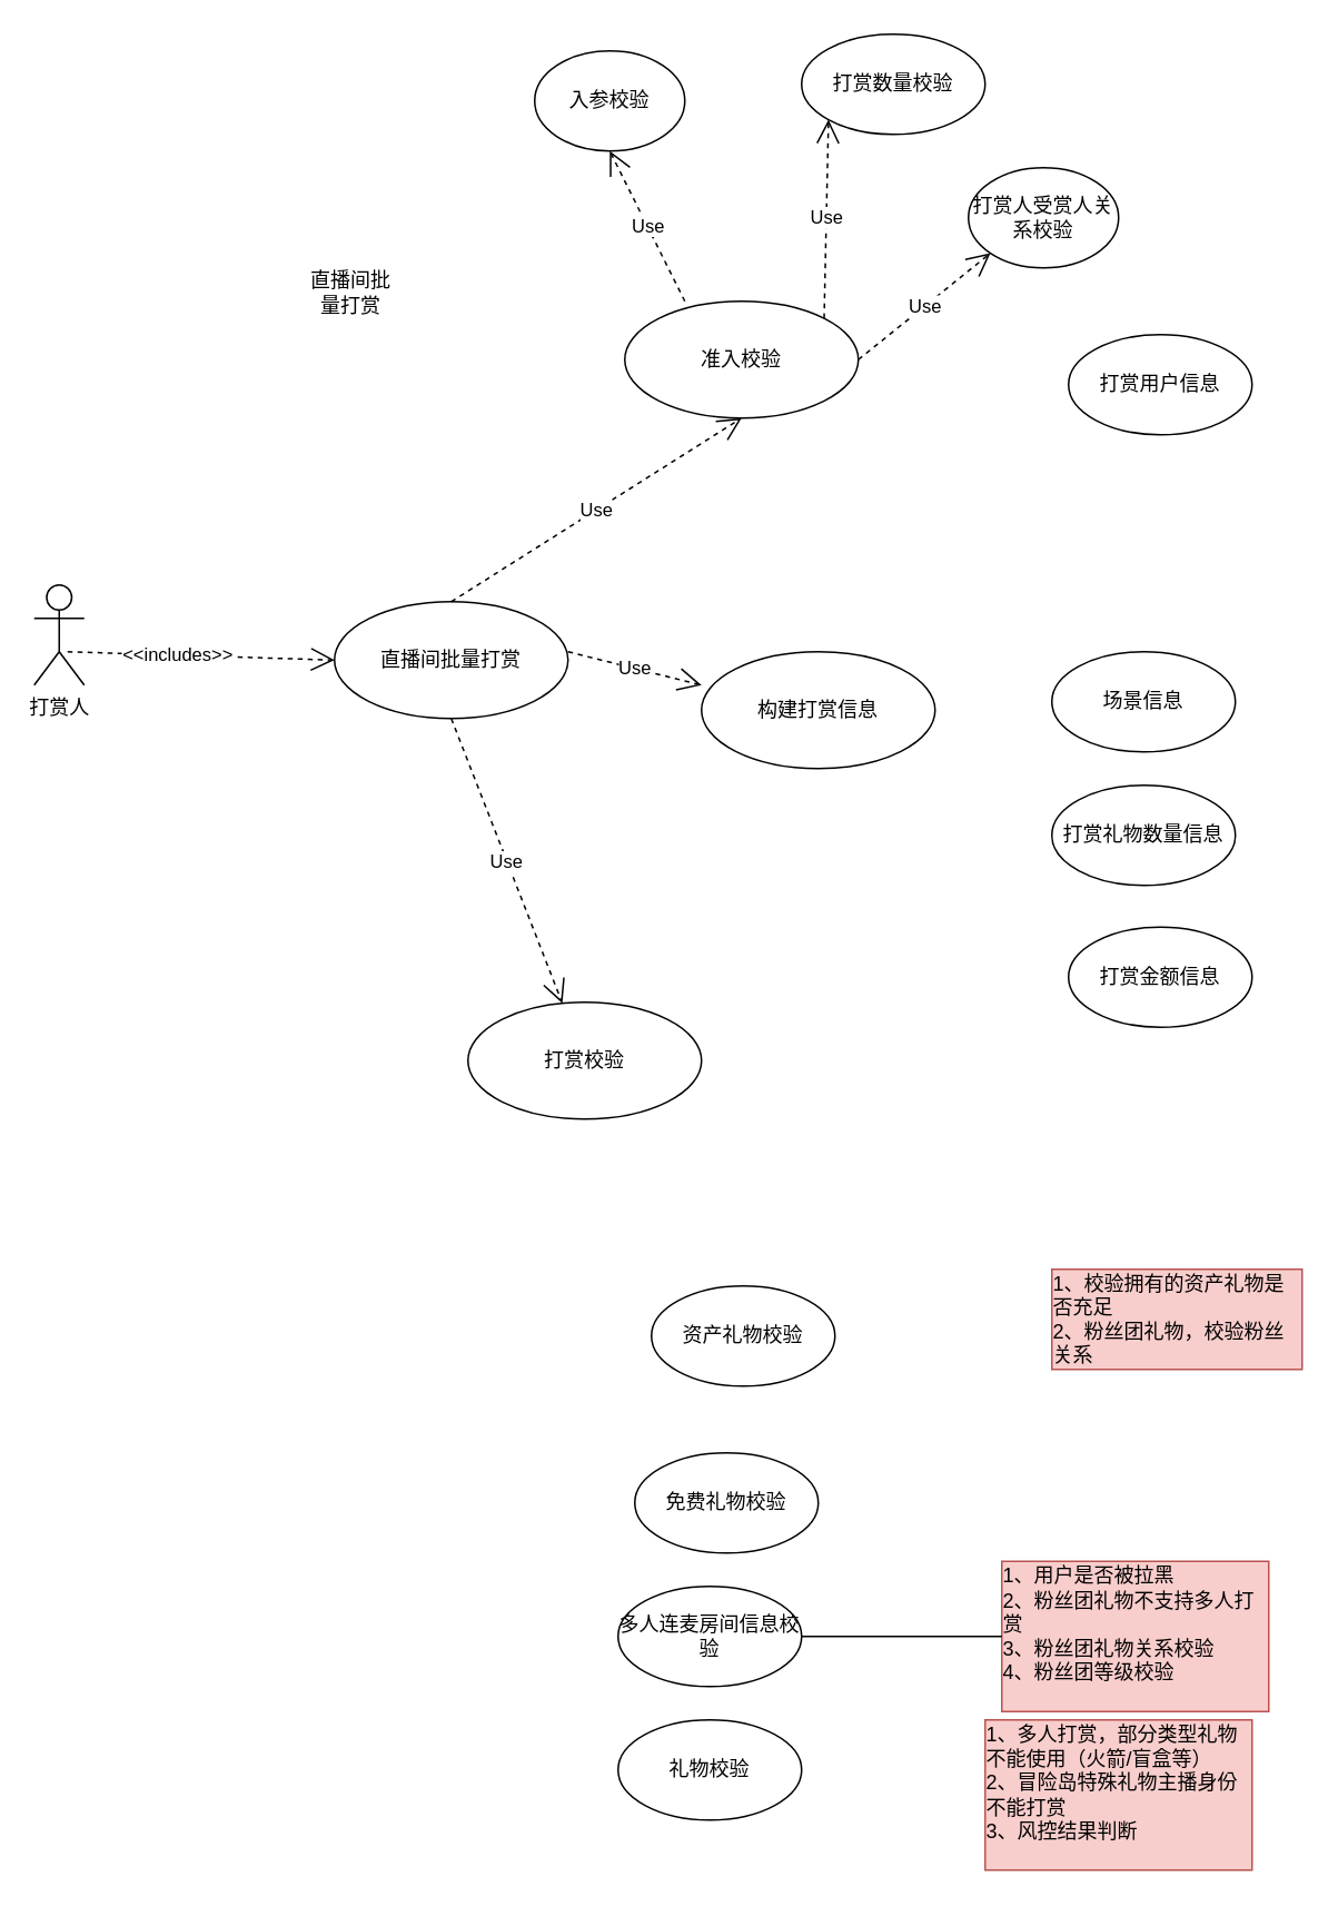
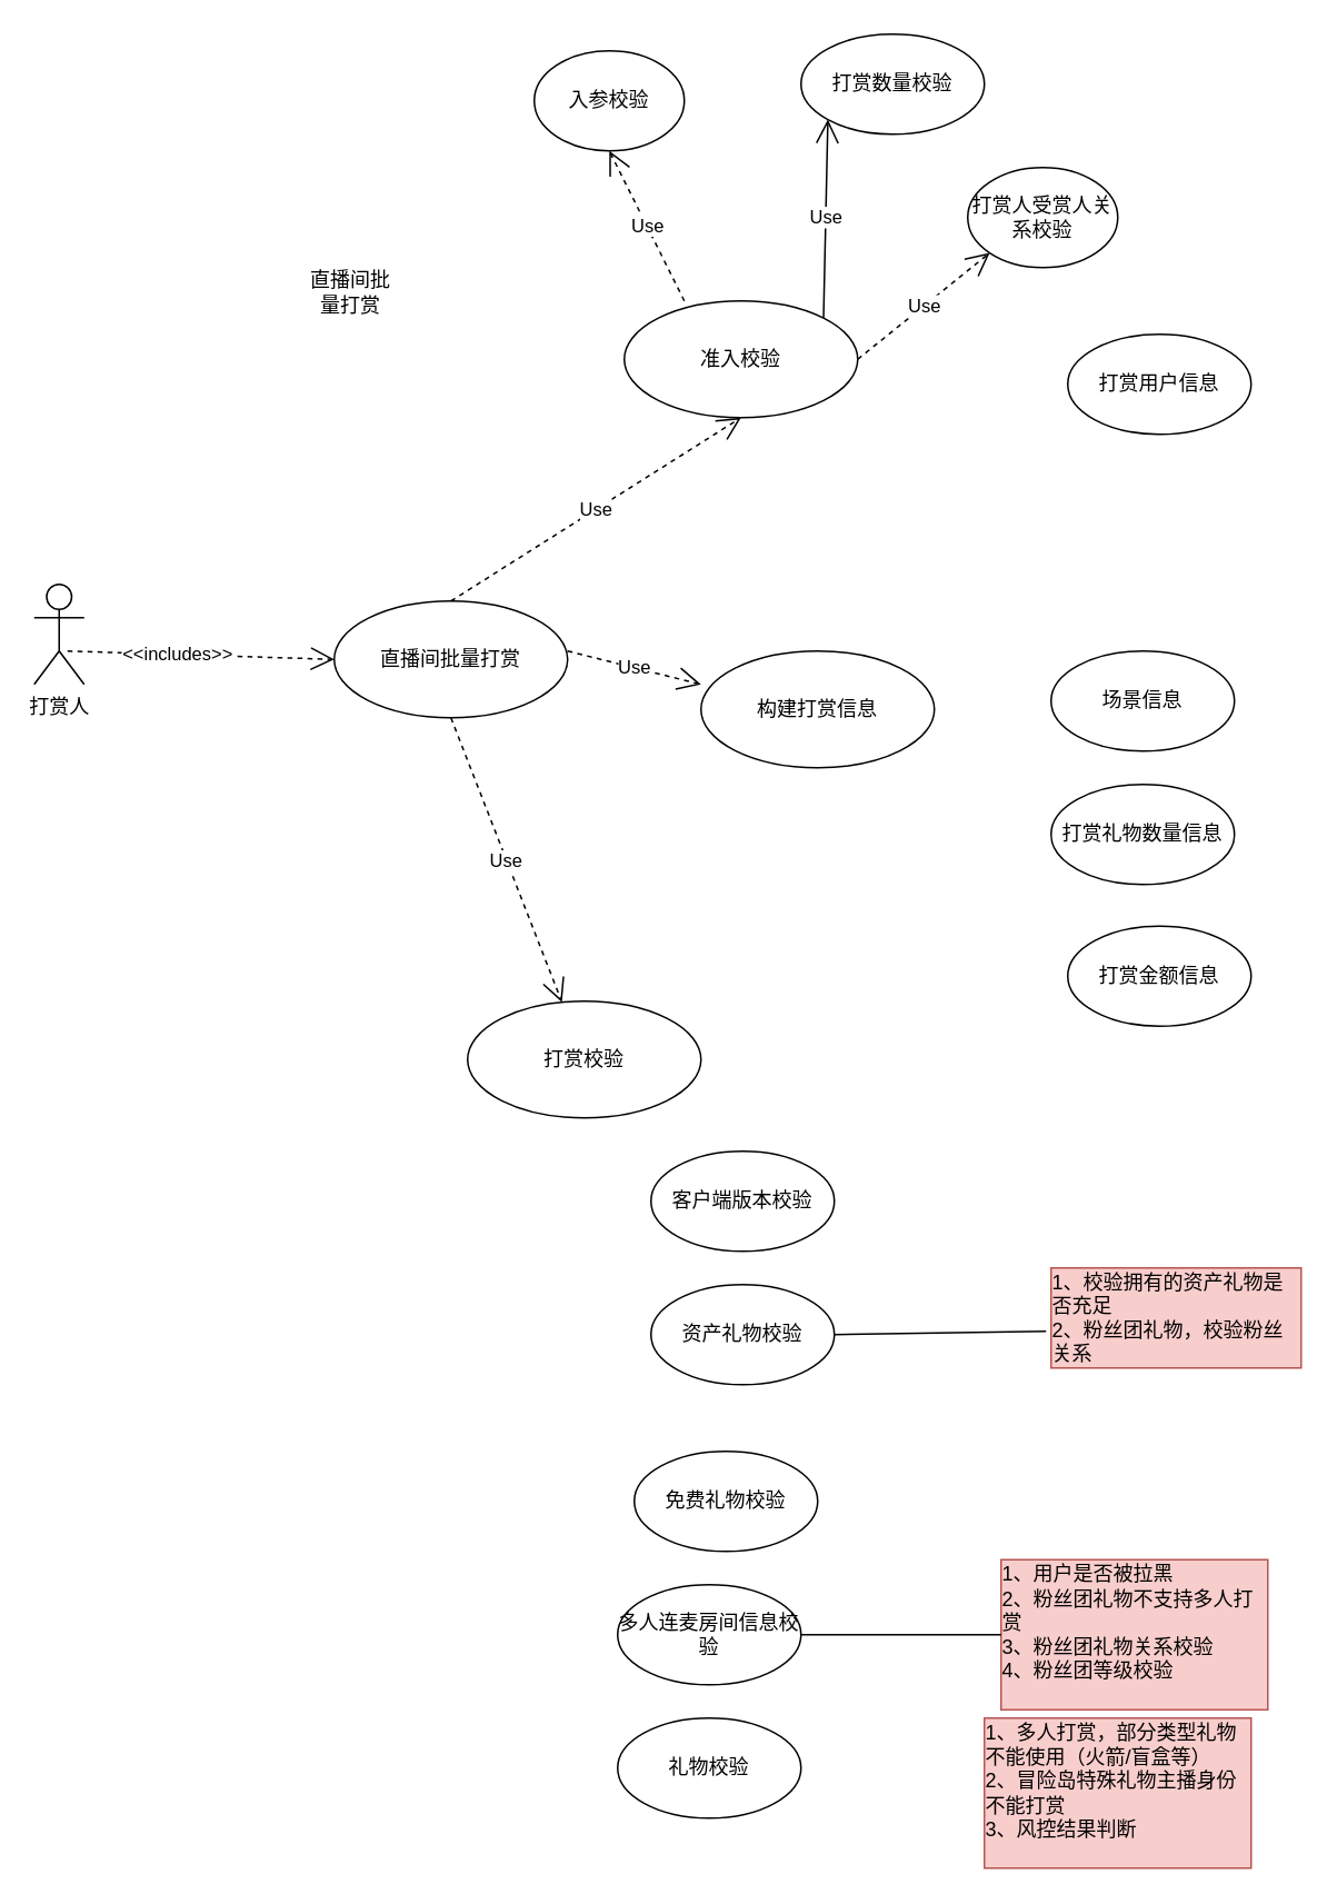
- <mxCell id="10" value="Use" style="endArrow=open;endSize=12;dashed=1;html=1;rounded=0;exitX=1;exitY=0;exitDx=0;exitDy=0;entryX=0;entryY=1;entryDx=0;entryDy=0;" edge="1" parent="1" source="4" target="6"><mxGeometry width="160" relative="1" as="geometry"><mxPoint x="440" y="100" as="sourcePoint" /><mxPoint x="520" y="80" as="targetPoint" /></mxGeometry></mxCell>
+ <mxCell id="10" value="Use" style="endArrow=open;endSize=12;dashed=0;html=1;rounded=0;exitX=1;exitY=0;exitDx=0;exitDy=0;entryX=0;entryY=1;entryDx=0;entryDy=0;" edge="1" parent="1" source="4" target="6"><mxGeometry width="160" relative="1" as="geometry"><mxPoint x="440" y="100" as="sourcePoint" /><mxPoint x="520" y="80" as="targetPoint" /></mxGeometry></mxCell>
+ <mxCell id="22" value="客户端版本校验" style="ellipse;whiteSpace=wrap;html=1;" vertex="1" parent="1"><mxGeometry x="390" y="690" width="110" height="60" as="geometry" /></mxCell>
+ <mxCell id="25" value="" style="endArrow=none;html=1;rounded=0;entryX=-0.02;entryY=0.633;entryDx=0;entryDy=0;entryPerimeter=0;exitX=1;exitY=0.5;exitDx=0;exitDy=0;" edge="1" parent="1" source="23" target="24"><mxGeometry width="50" height="50" relative="1" as="geometry"><mxPoint x="510" y="798" as="sourcePoint" /><mxPoint x="550" y="750" as="targetPoint" /></mxGeometry></mxCell>
